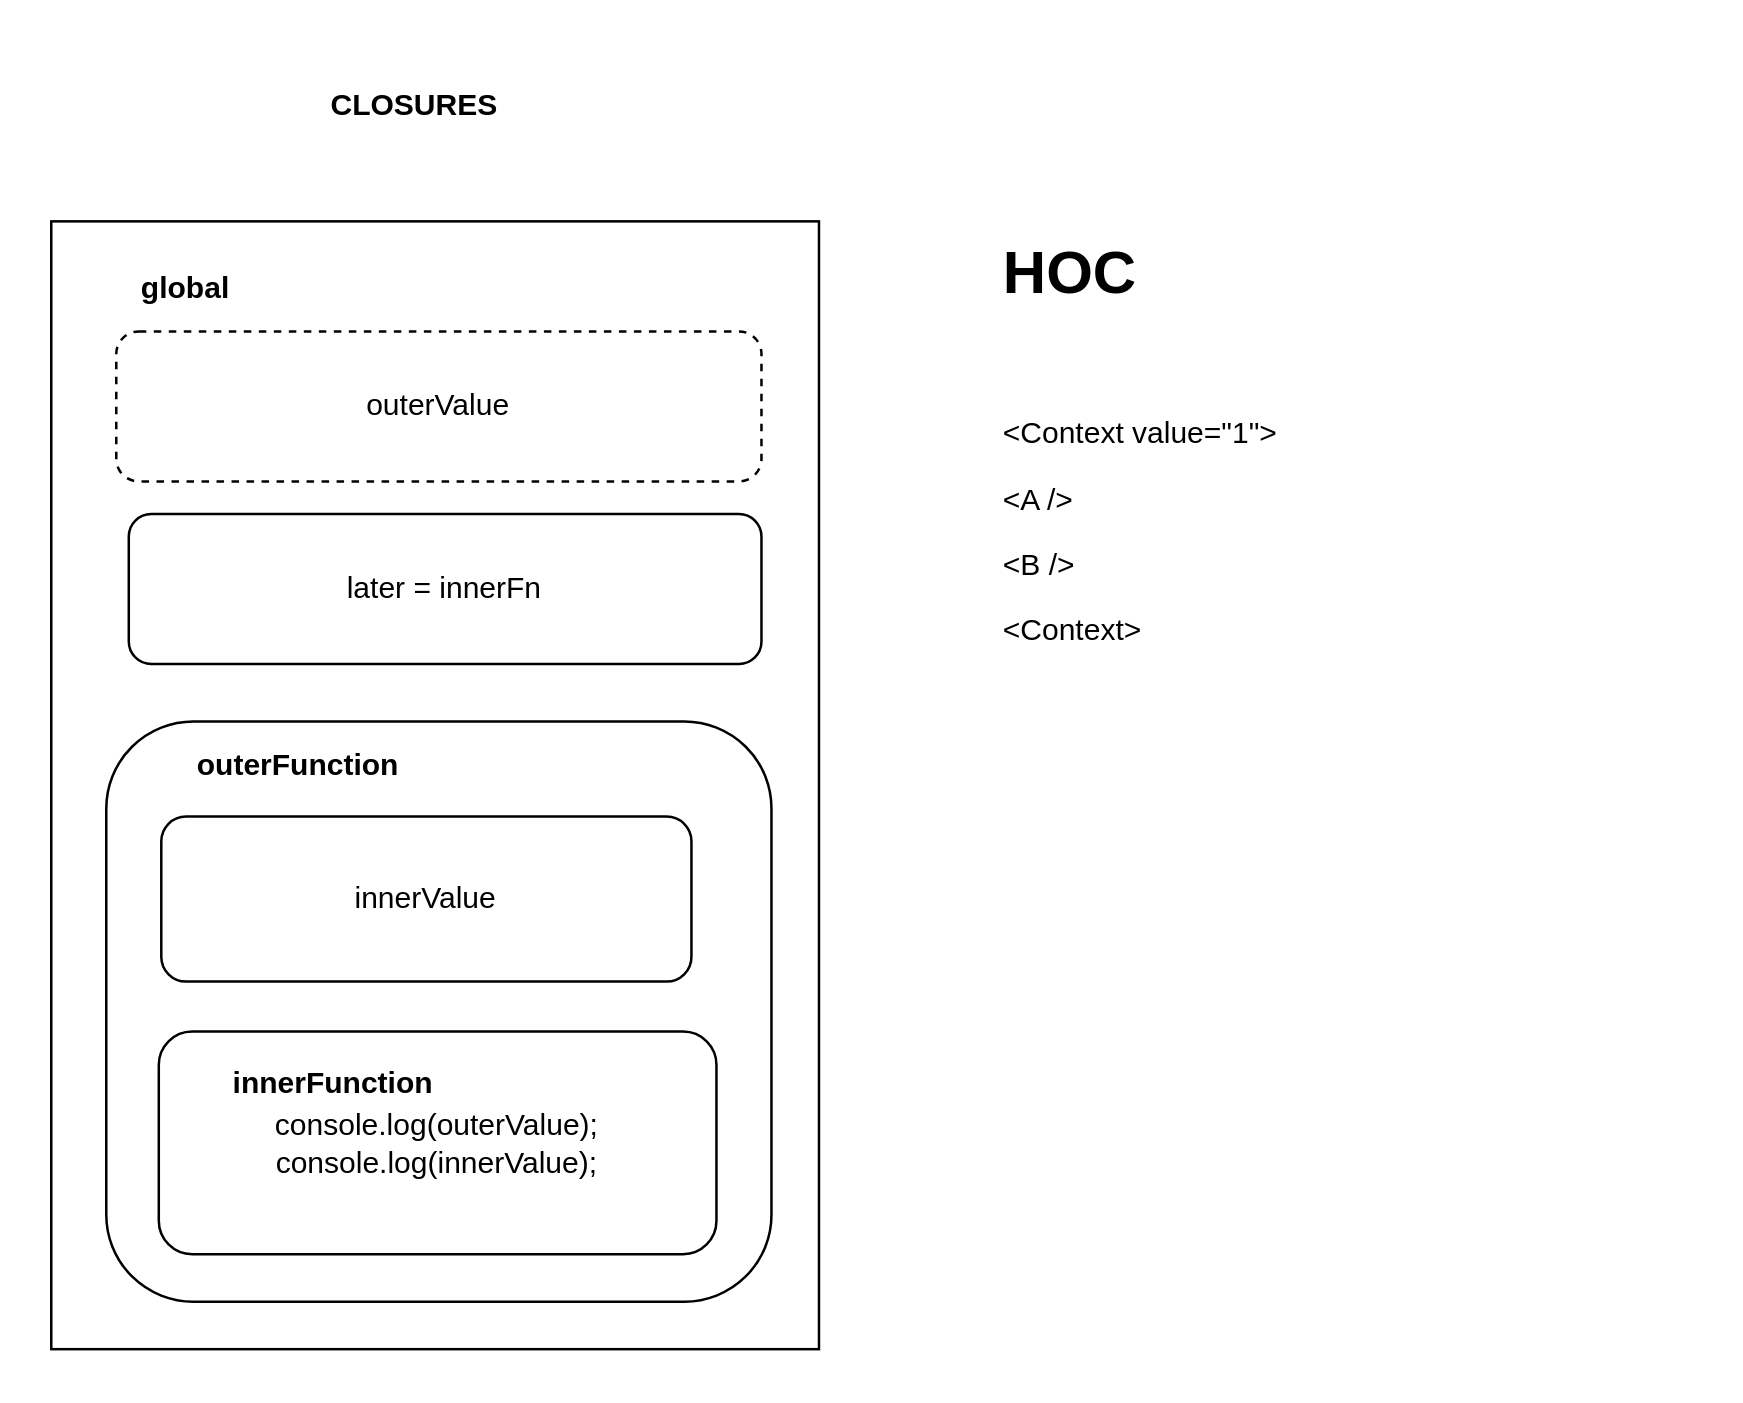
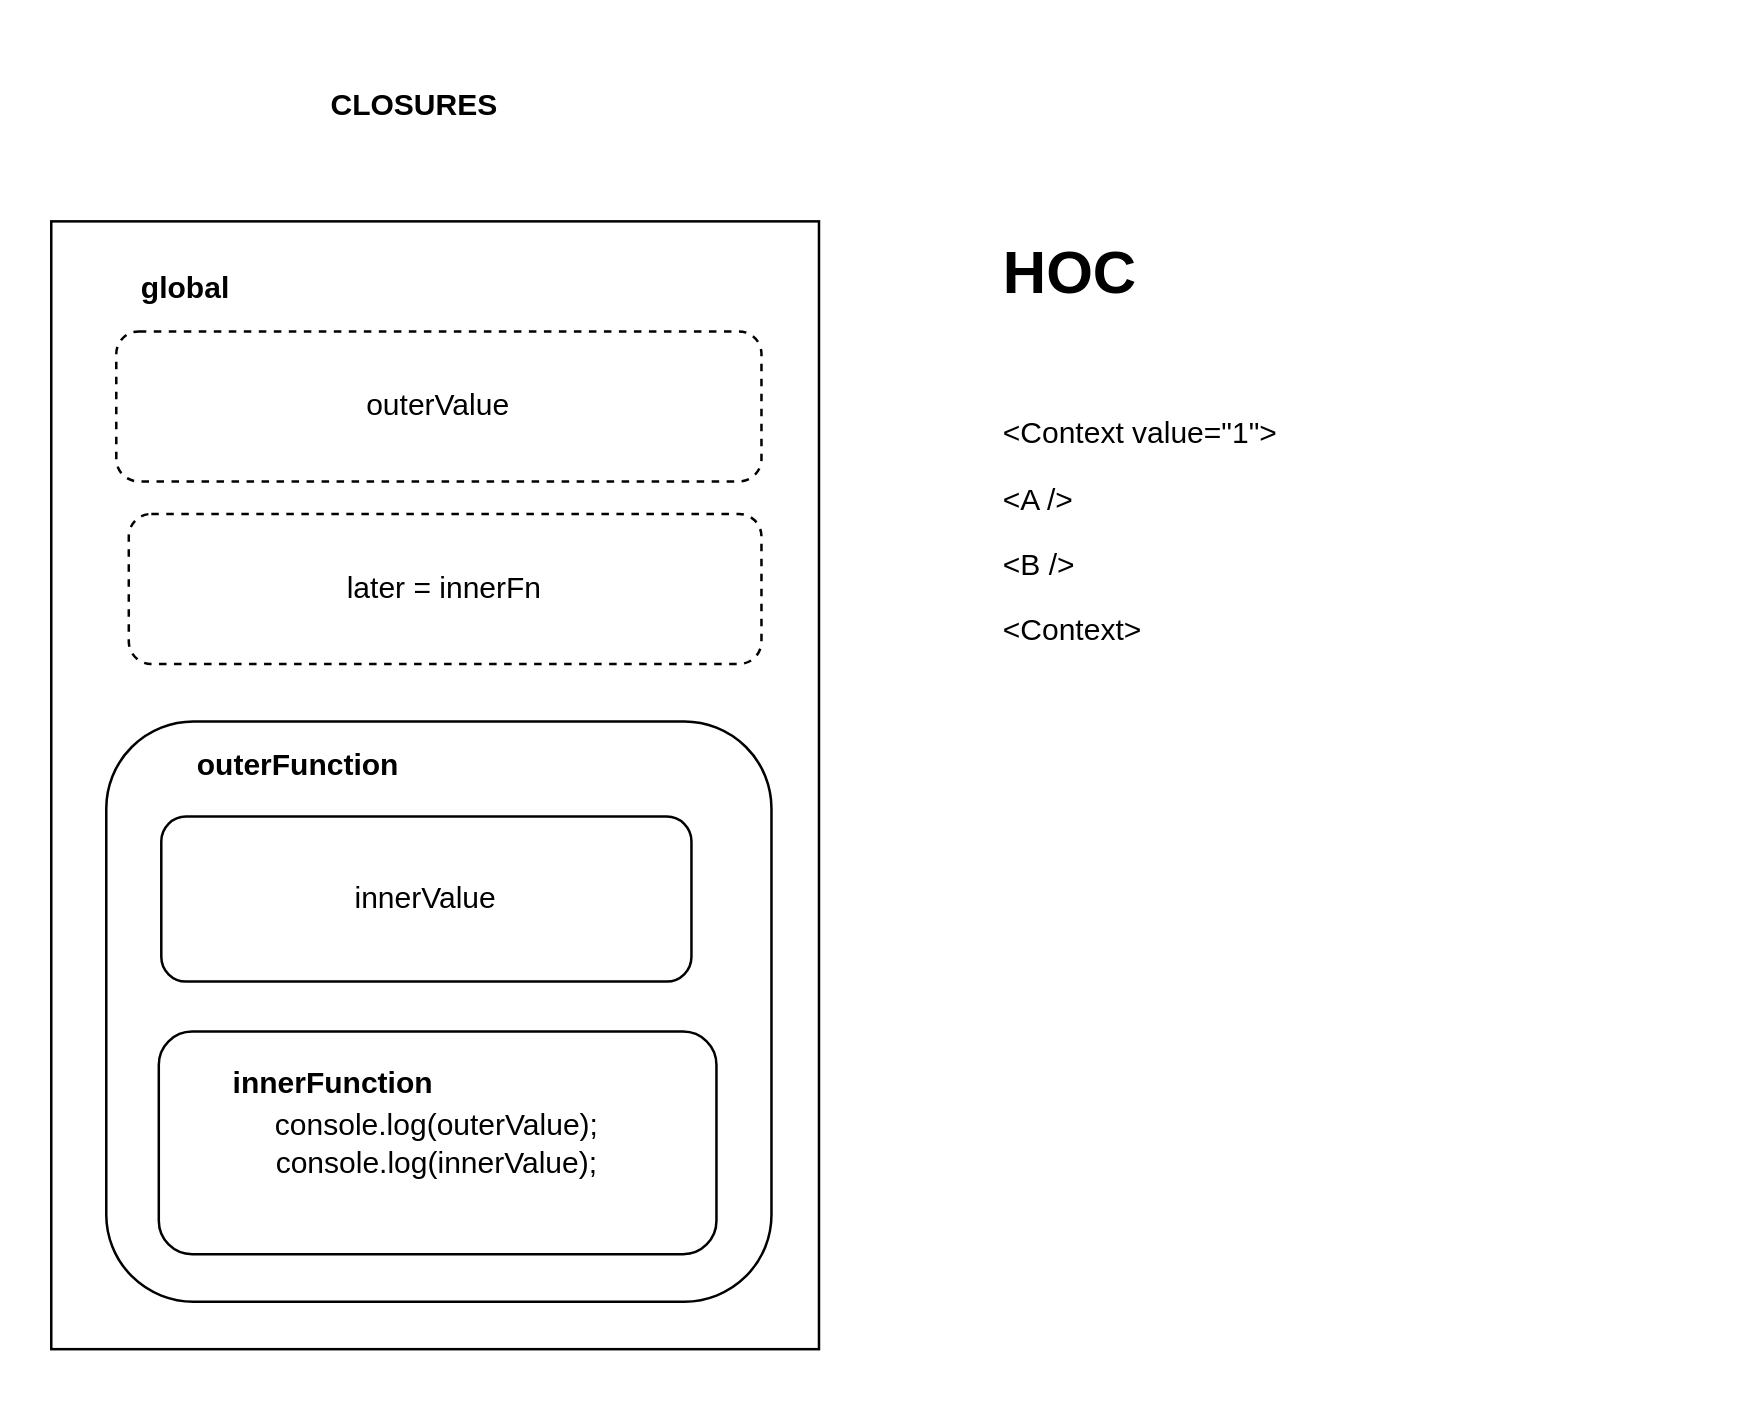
- <mxCell id="4" value="later = innerFn" style="rounded=1;whiteSpace=wrap;html=1;" vertex="1" parent="1"><mxGeometry x="51" y="205" width="253" height="60" as="geometry" /></mxCell>
+ <mxCell id="4" value="later = innerFn" style="rounded=1;whiteSpace=wrap;html=1;dashed=1;" vertex="1" parent="1"><mxGeometry x="51" y="205" width="253" height="60" as="geometry" /></mxCell>
